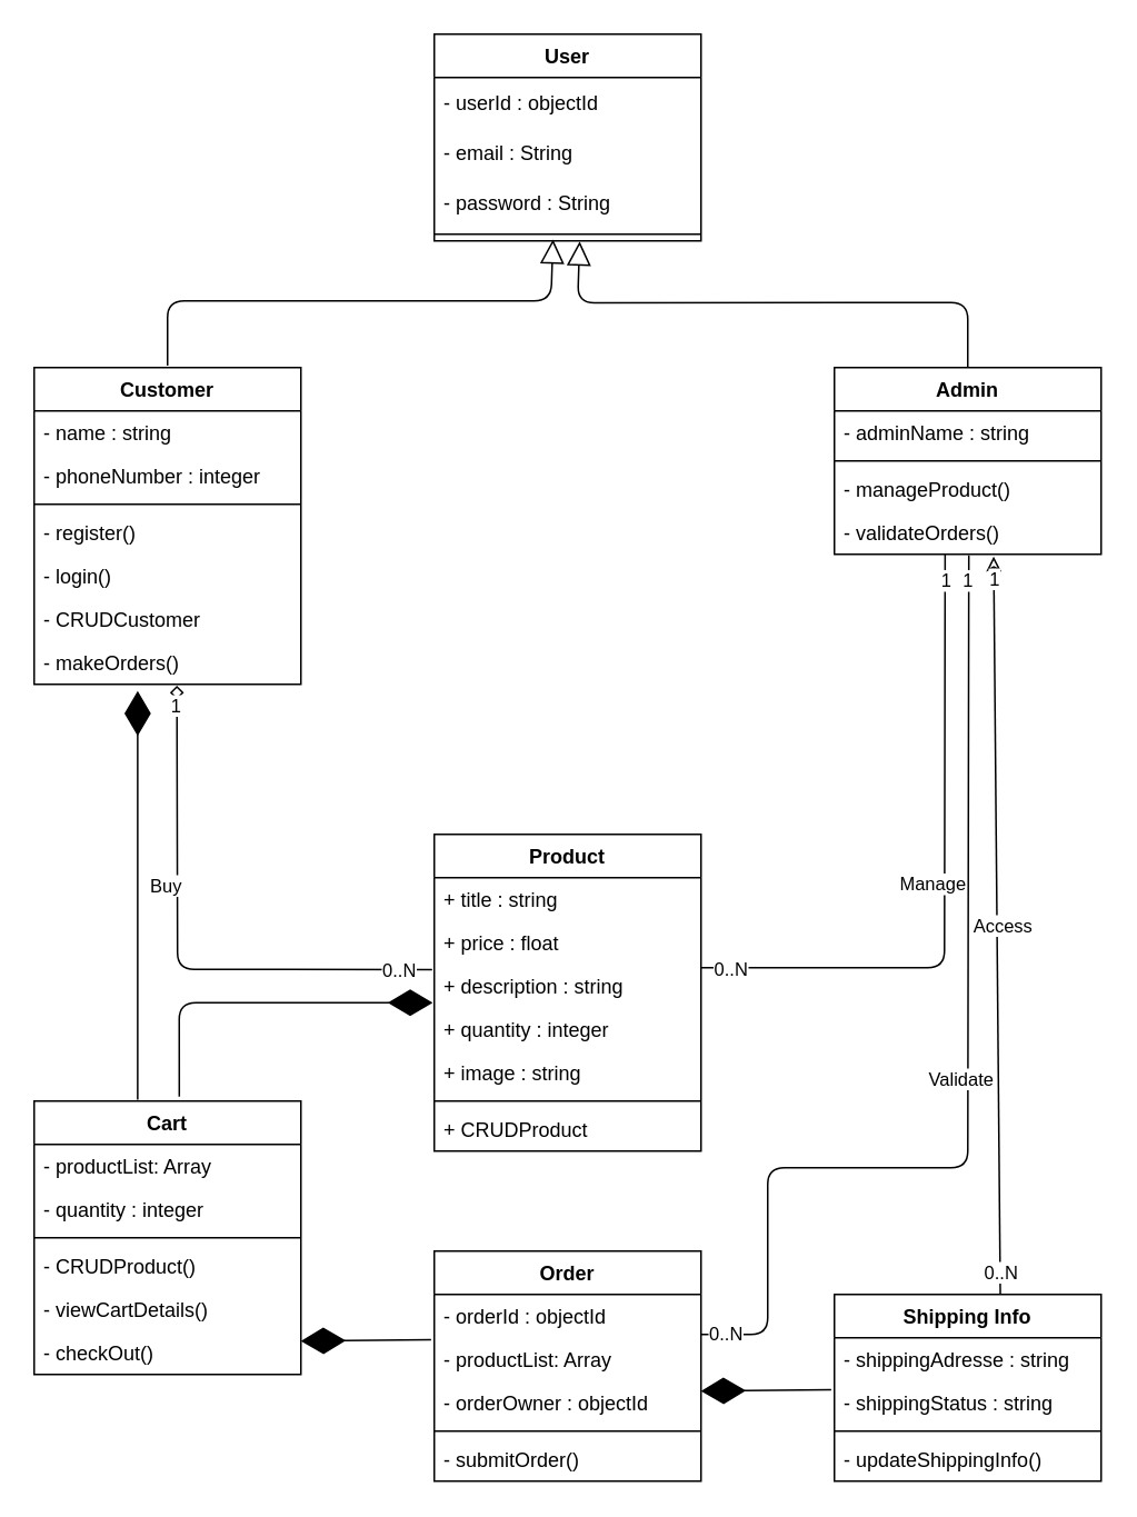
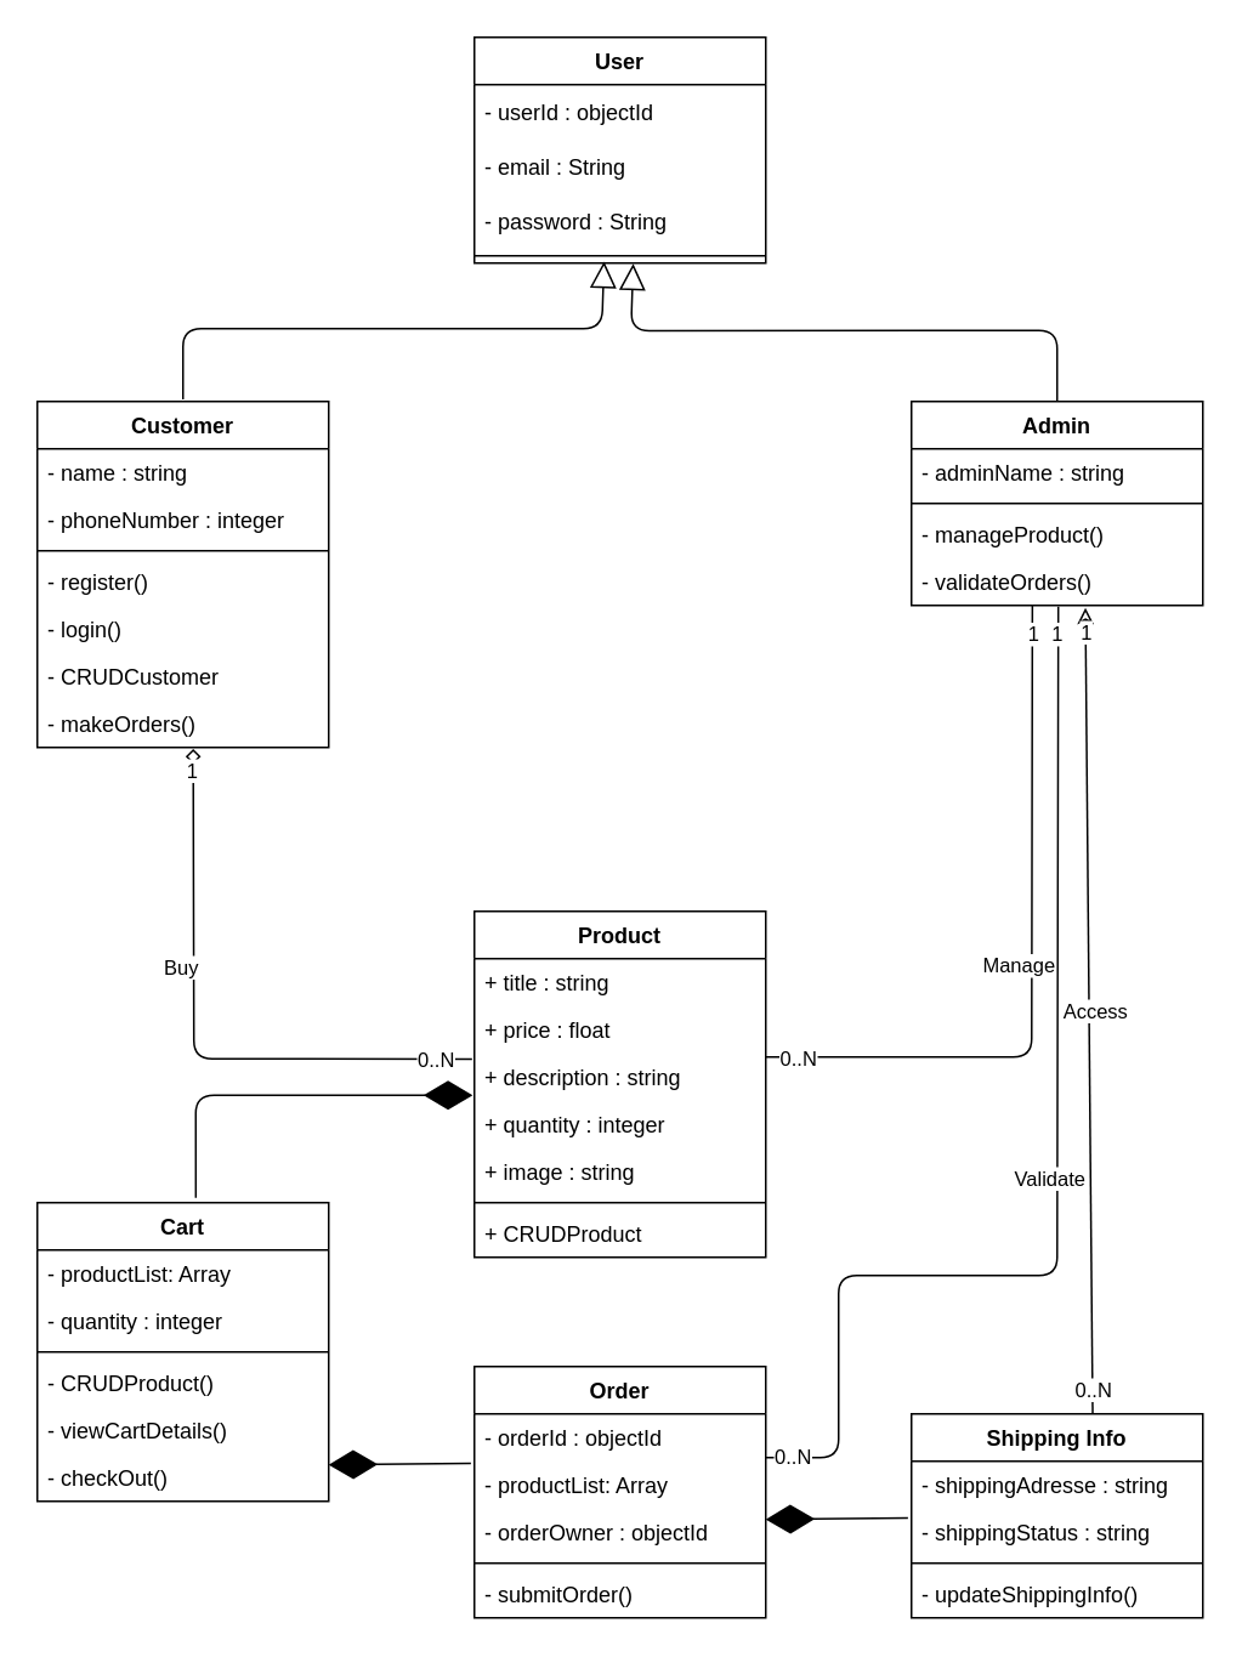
- <mxCell id="56" value="" style="endArrow=diamondThin;endFill=1;endSize=24;html=1;exitX=0.388;exitY=-0.005;exitDx=0;exitDy=0;exitPerimeter=0;entryX=0.388;entryY=1.154;entryDx=0;entryDy=0;entryPerimeter=0;" parent="1" source="20" target="14" edge="1"><mxGeometry width="160" relative="1" as="geometry"><mxPoint x="30" y="610" as="sourcePoint" /><mxPoint x="190" y="610" as="targetPoint" /></mxGeometry></mxCell>
